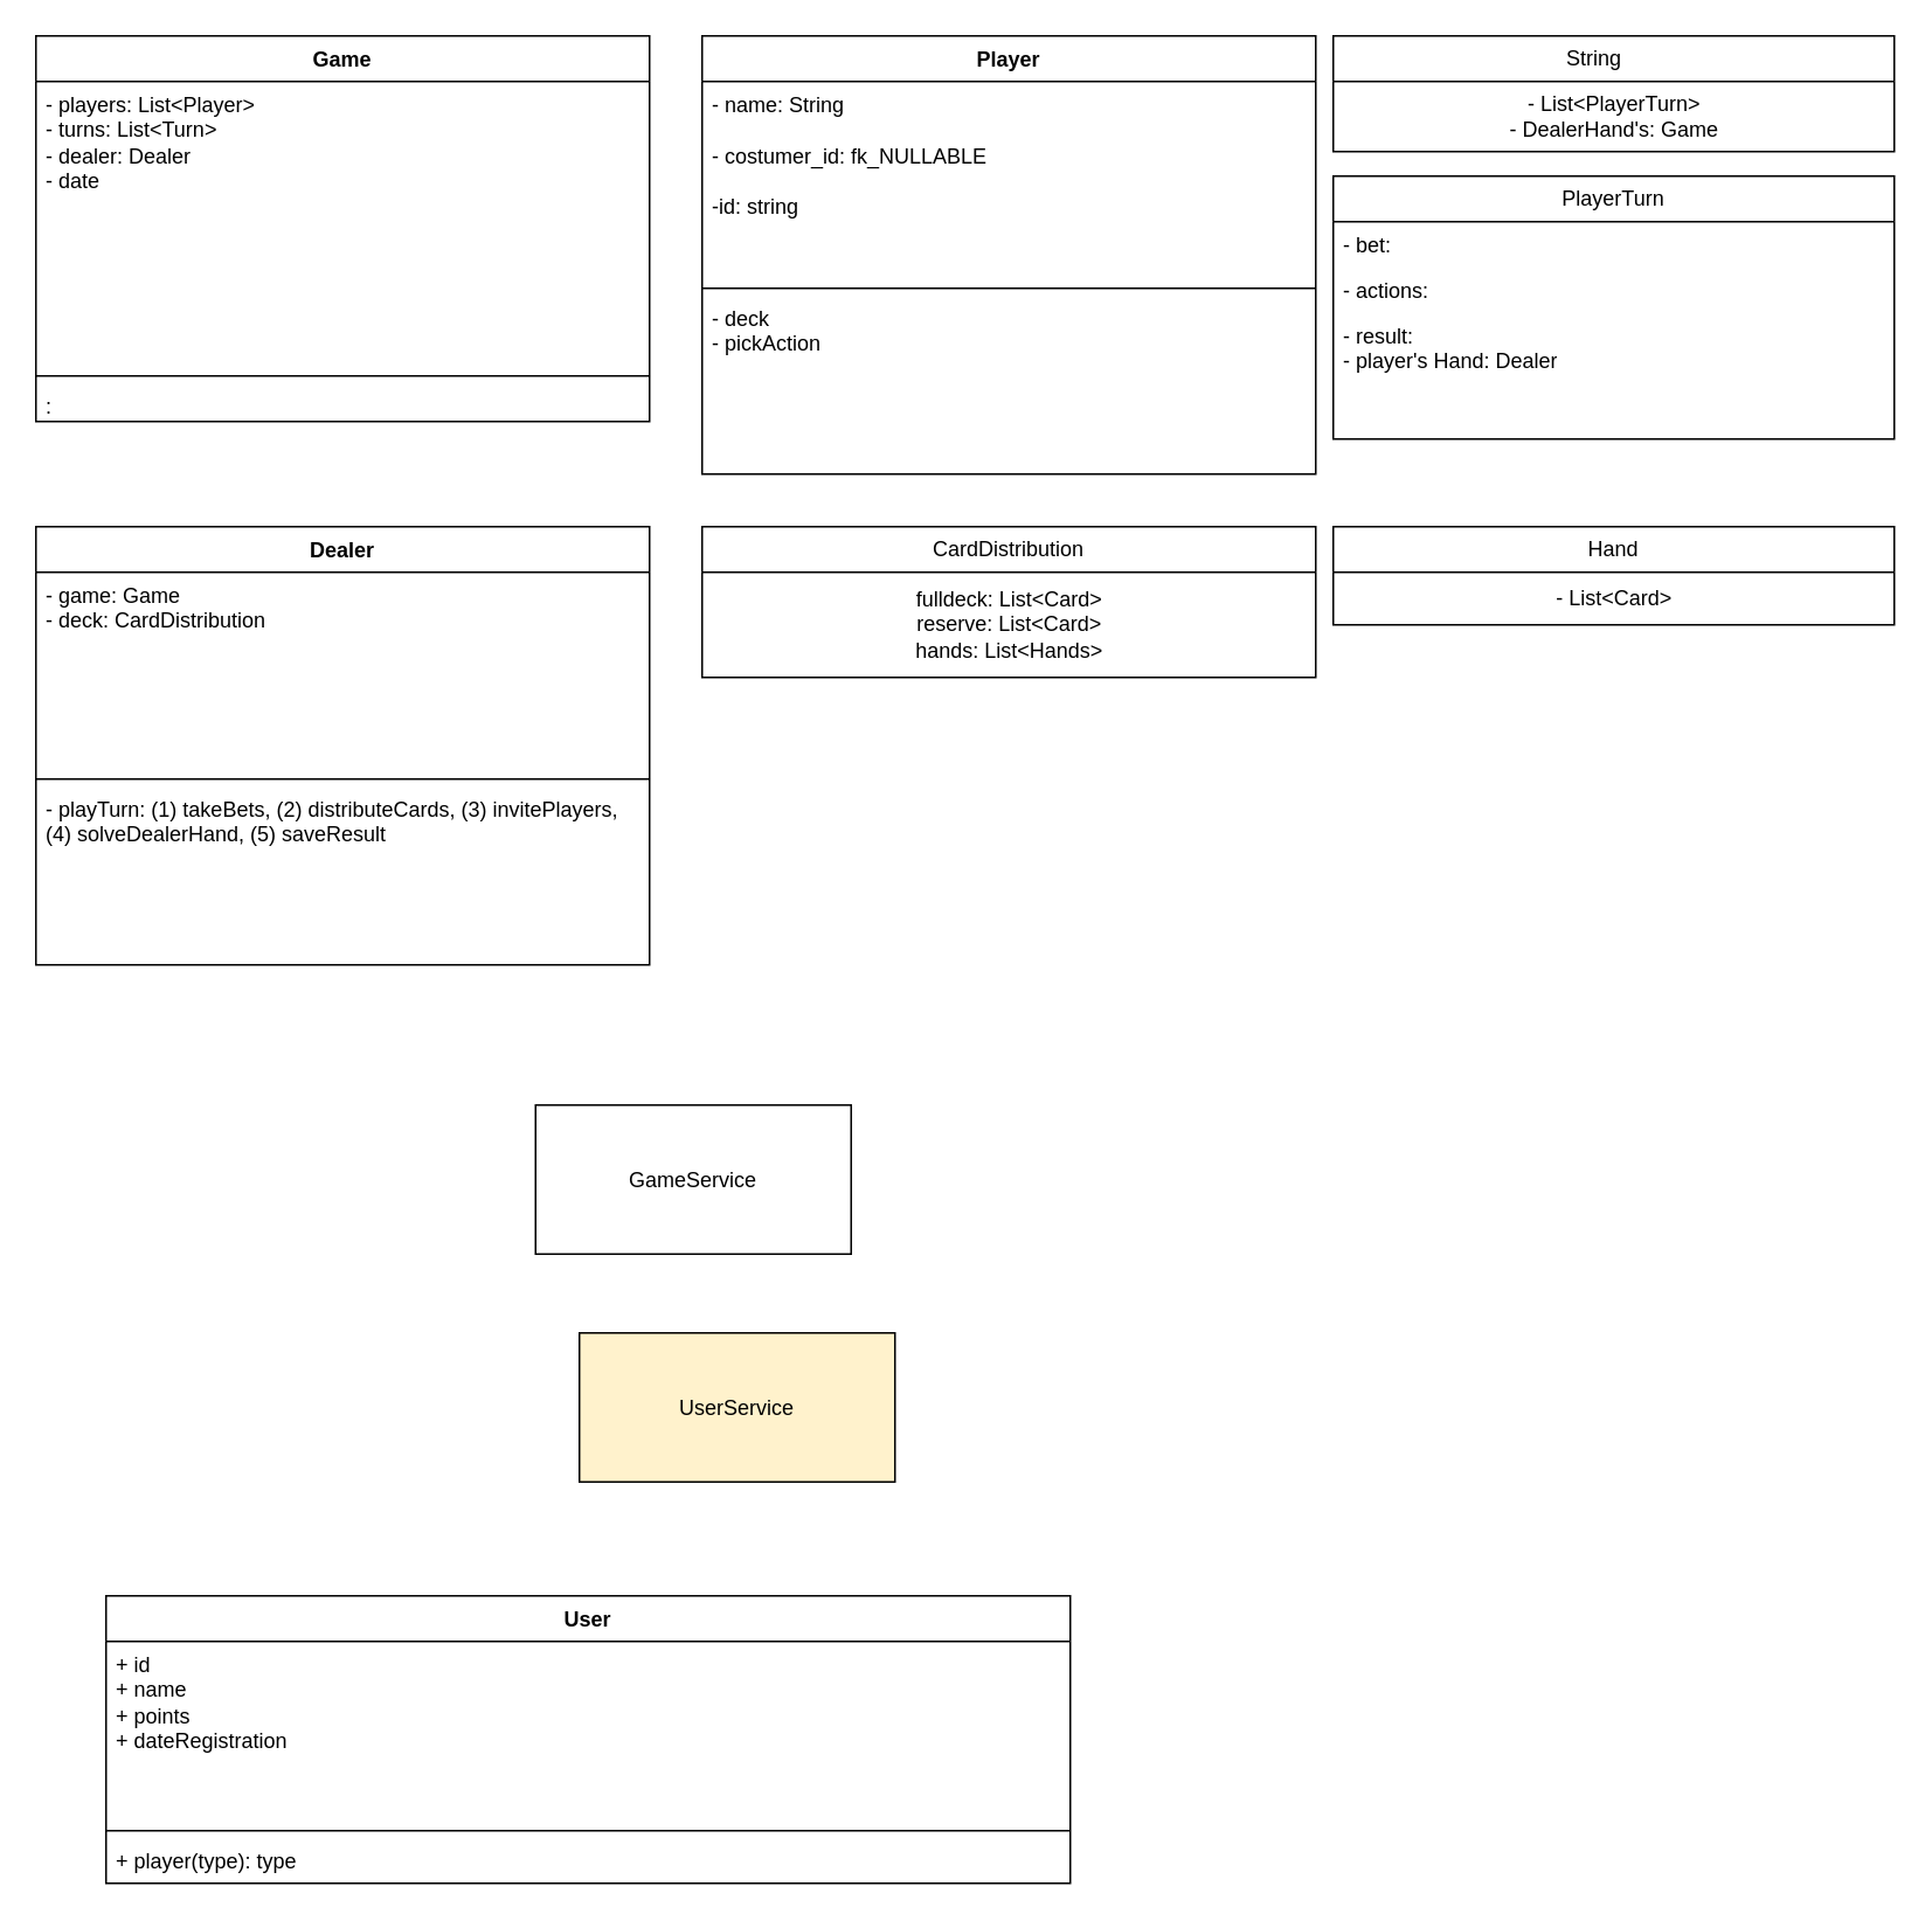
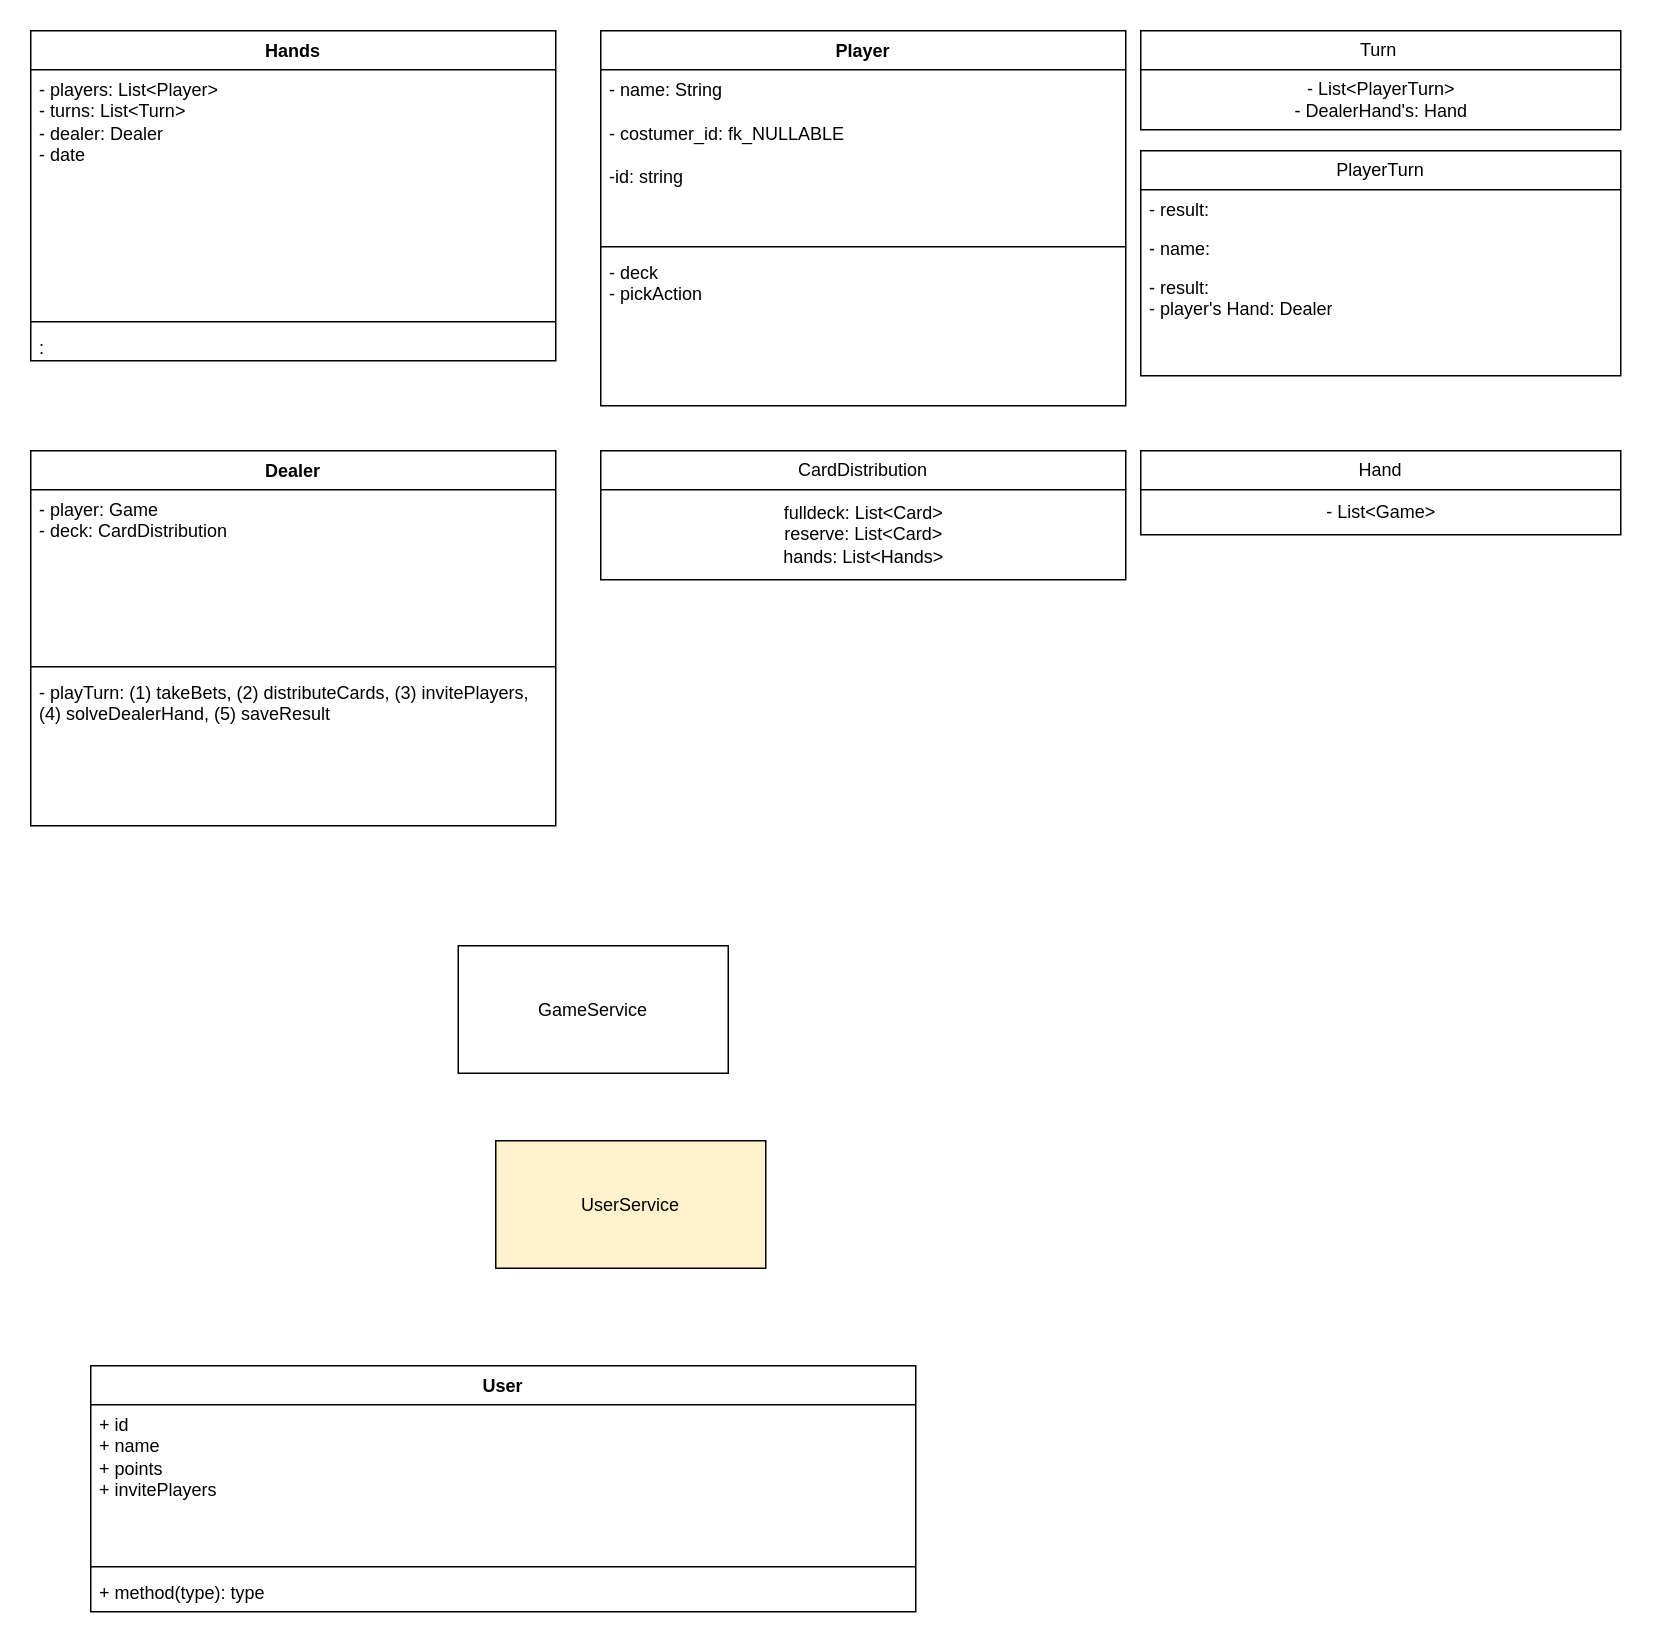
- <mxCell id="6" value="String&lt;span style=&quot;white-space: pre;&quot;&gt;&#09;&lt;/span&gt;" style="swimlane;fontStyle=0;childLayout=stackLayout;horizontal=1;startSize=26;fillColor=none;horizontalStack=0;resizeParent=1;resizeParentMax=0;resizeLast=0;collapsible=1;marginBottom=0;whiteSpace=wrap;html=1;" vertex="1" parent="1"><mxGeometry x="760" y="20" width="320" height="66" as="geometry" /></mxCell>
+ <mxCell id="6" value="Turn&lt;span style=&quot;white-space: pre;&quot;&gt;&#09;&lt;/span&gt;" style="swimlane;fontStyle=0;childLayout=stackLayout;horizontal=1;startSize=26;fillColor=none;horizontalStack=0;resizeParent=1;resizeParentMax=0;resizeLast=0;collapsible=1;marginBottom=0;whiteSpace=wrap;html=1;" vertex="1" parent="1"><mxGeometry x="760" y="20" width="320" height="66" as="geometry" /></mxCell>
- <mxCell id="2" value="Game" style="swimlane;fontStyle=1;align=center;verticalAlign=top;childLayout=stackLayout;horizontal=1;startSize=26;horizontalStack=0;resizeParent=1;resizeParentMax=0;resizeLast=0;collapsible=1;marginBottom=0;whiteSpace=wrap;html=1;" vertex="1" parent="1"><mxGeometry x="20" y="20" width="350" height="220" as="geometry" /></mxCell>
+ <mxCell id="2" value="Hands" style="swimlane;fontStyle=1;align=center;verticalAlign=top;childLayout=stackLayout;horizontal=1;startSize=26;horizontalStack=0;resizeParent=1;resizeParentMax=0;resizeLast=0;collapsible=1;marginBottom=0;whiteSpace=wrap;html=1;" vertex="1" parent="1"><mxGeometry x="20" y="20" width="350" height="220" as="geometry" /></mxCell>
- <mxCell id="7" value="- List&amp;lt;PlayerTurn&amp;gt;&lt;div&gt;- DealerHand's: Game&lt;/div&gt;" style="text;html=1;align=center;verticalAlign=middle;resizable=0;points=[];autosize=1;strokeColor=none;fillColor=none;" vertex="1" parent="6"><mxGeometry y="26" width="320" height="40" as="geometry" /></mxCell>
+ <mxCell id="7" value="- List&amp;lt;PlayerTurn&amp;gt;&lt;div&gt;- DealerHand's: Hand&lt;/div&gt;" style="text;html=1;align=center;verticalAlign=middle;resizable=0;points=[];autosize=1;strokeColor=none;fillColor=none;" vertex="1" parent="6"><mxGeometry y="26" width="320" height="40" as="geometry" /></mxCell>
- <mxCell id="9" value="- bet:&amp;nbsp;" style="text;strokeColor=none;fillColor=none;align=left;verticalAlign=top;spacingLeft=4;spacingRight=4;overflow=hidden;rotatable=0;points=[[0,0.5],[1,0.5]];portConstraint=eastwest;whiteSpace=wrap;html=1;" vertex="1" parent="8"><mxGeometry y="26" width="320" height="26" as="geometry" /></mxCell>
+ <mxCell id="9" value="- result:&amp;nbsp;" style="text;strokeColor=none;fillColor=none;align=left;verticalAlign=top;spacingLeft=4;spacingRight=4;overflow=hidden;rotatable=0;points=[[0,0.5],[1,0.5]];portConstraint=eastwest;whiteSpace=wrap;html=1;" vertex="1" parent="8"><mxGeometry y="26" width="320" height="26" as="geometry" /></mxCell>
- <mxCell id="10" value="- actions:&amp;nbsp;" style="text;strokeColor=none;fillColor=none;align=left;verticalAlign=top;spacingLeft=4;spacingRight=4;overflow=hidden;rotatable=0;points=[[0,0.5],[1,0.5]];portConstraint=eastwest;whiteSpace=wrap;html=1;" vertex="1" parent="8"><mxGeometry y="52" width="320" height="26" as="geometry" /></mxCell>
+ <mxCell id="10" value="- name:&amp;nbsp;" style="text;strokeColor=none;fillColor=none;align=left;verticalAlign=top;spacingLeft=4;spacingRight=4;overflow=hidden;rotatable=0;points=[[0,0.5],[1,0.5]];portConstraint=eastwest;whiteSpace=wrap;html=1;" vertex="1" parent="8"><mxGeometry y="52" width="320" height="26" as="geometry" /></mxCell>
- <mxCell id="21" value="- List&amp;lt;Card&amp;gt;" style="text;html=1;align=center;verticalAlign=middle;resizable=0;points=[];autosize=1;strokeColor=none;fillColor=none;" vertex="1" parent="20"><mxGeometry y="26" width="320" height="30" as="geometry" /></mxCell>
+ <mxCell id="21" value="- List&amp;lt;Game&amp;gt;" style="text;html=1;align=center;verticalAlign=middle;resizable=0;points=[];autosize=1;strokeColor=none;fillColor=none;" vertex="1" parent="20"><mxGeometry y="26" width="320" height="30" as="geometry" /></mxCell>
- <mxCell id="17" value="- game: Game&lt;div&gt;- deck: CardDistribution&lt;/div&gt;" style="text;strokeColor=none;fillColor=none;align=left;verticalAlign=top;spacingLeft=4;spacingRight=4;overflow=hidden;rotatable=0;points=[[0,0.5],[1,0.5]];portConstraint=eastwest;whiteSpace=wrap;html=1;" vertex="1" parent="16"><mxGeometry y="26" width="350" height="114" as="geometry" /></mxCell>
+ <mxCell id="17" value="- player: Game&lt;div&gt;- deck: CardDistribution&lt;/div&gt;" style="text;strokeColor=none;fillColor=none;align=left;verticalAlign=top;spacingLeft=4;spacingRight=4;overflow=hidden;rotatable=0;points=[[0,0.5],[1,0.5]];portConstraint=eastwest;whiteSpace=wrap;html=1;" vertex="1" parent="16"><mxGeometry y="26" width="350" height="114" as="geometry" /></mxCell>
- <mxCell id="25" value="+ id&lt;div&gt;+ name&lt;/div&gt;&lt;div&gt;+ points&lt;/div&gt;&lt;div&gt;+ dateRegistration&lt;/div&gt;" style="text;strokeColor=none;fillColor=none;align=left;verticalAlign=top;spacingLeft=4;spacingRight=4;overflow=hidden;rotatable=0;points=[[0,0.5],[1,0.5]];portConstraint=eastwest;whiteSpace=wrap;html=1;" vertex="1" parent="24"><mxGeometry y="26" width="550" height="104" as="geometry" /></mxCell>
+ <mxCell id="25" value="+ id&lt;div&gt;+ name&lt;/div&gt;&lt;div&gt;+ points&lt;/div&gt;&lt;div&gt;+ invitePlayers&lt;/div&gt;" style="text;strokeColor=none;fillColor=none;align=left;verticalAlign=top;spacingLeft=4;spacingRight=4;overflow=hidden;rotatable=0;points=[[0,0.5],[1,0.5]];portConstraint=eastwest;whiteSpace=wrap;html=1;" vertex="1" parent="24"><mxGeometry y="26" width="550" height="104" as="geometry" /></mxCell>
- <mxCell id="27" value="+ player(type): type" style="text;strokeColor=none;fillColor=none;align=left;verticalAlign=top;spacingLeft=4;spacingRight=4;overflow=hidden;rotatable=0;points=[[0,0.5],[1,0.5]];portConstraint=eastwest;whiteSpace=wrap;html=1;" vertex="1" parent="24"><mxGeometry y="138" width="550" height="26" as="geometry" /></mxCell>
+ <mxCell id="27" value="+ method(type): type" style="text;strokeColor=none;fillColor=none;align=left;verticalAlign=top;spacingLeft=4;spacingRight=4;overflow=hidden;rotatable=0;points=[[0,0.5],[1,0.5]];portConstraint=eastwest;whiteSpace=wrap;html=1;" vertex="1" parent="24"><mxGeometry y="138" width="550" height="26" as="geometry" /></mxCell>
